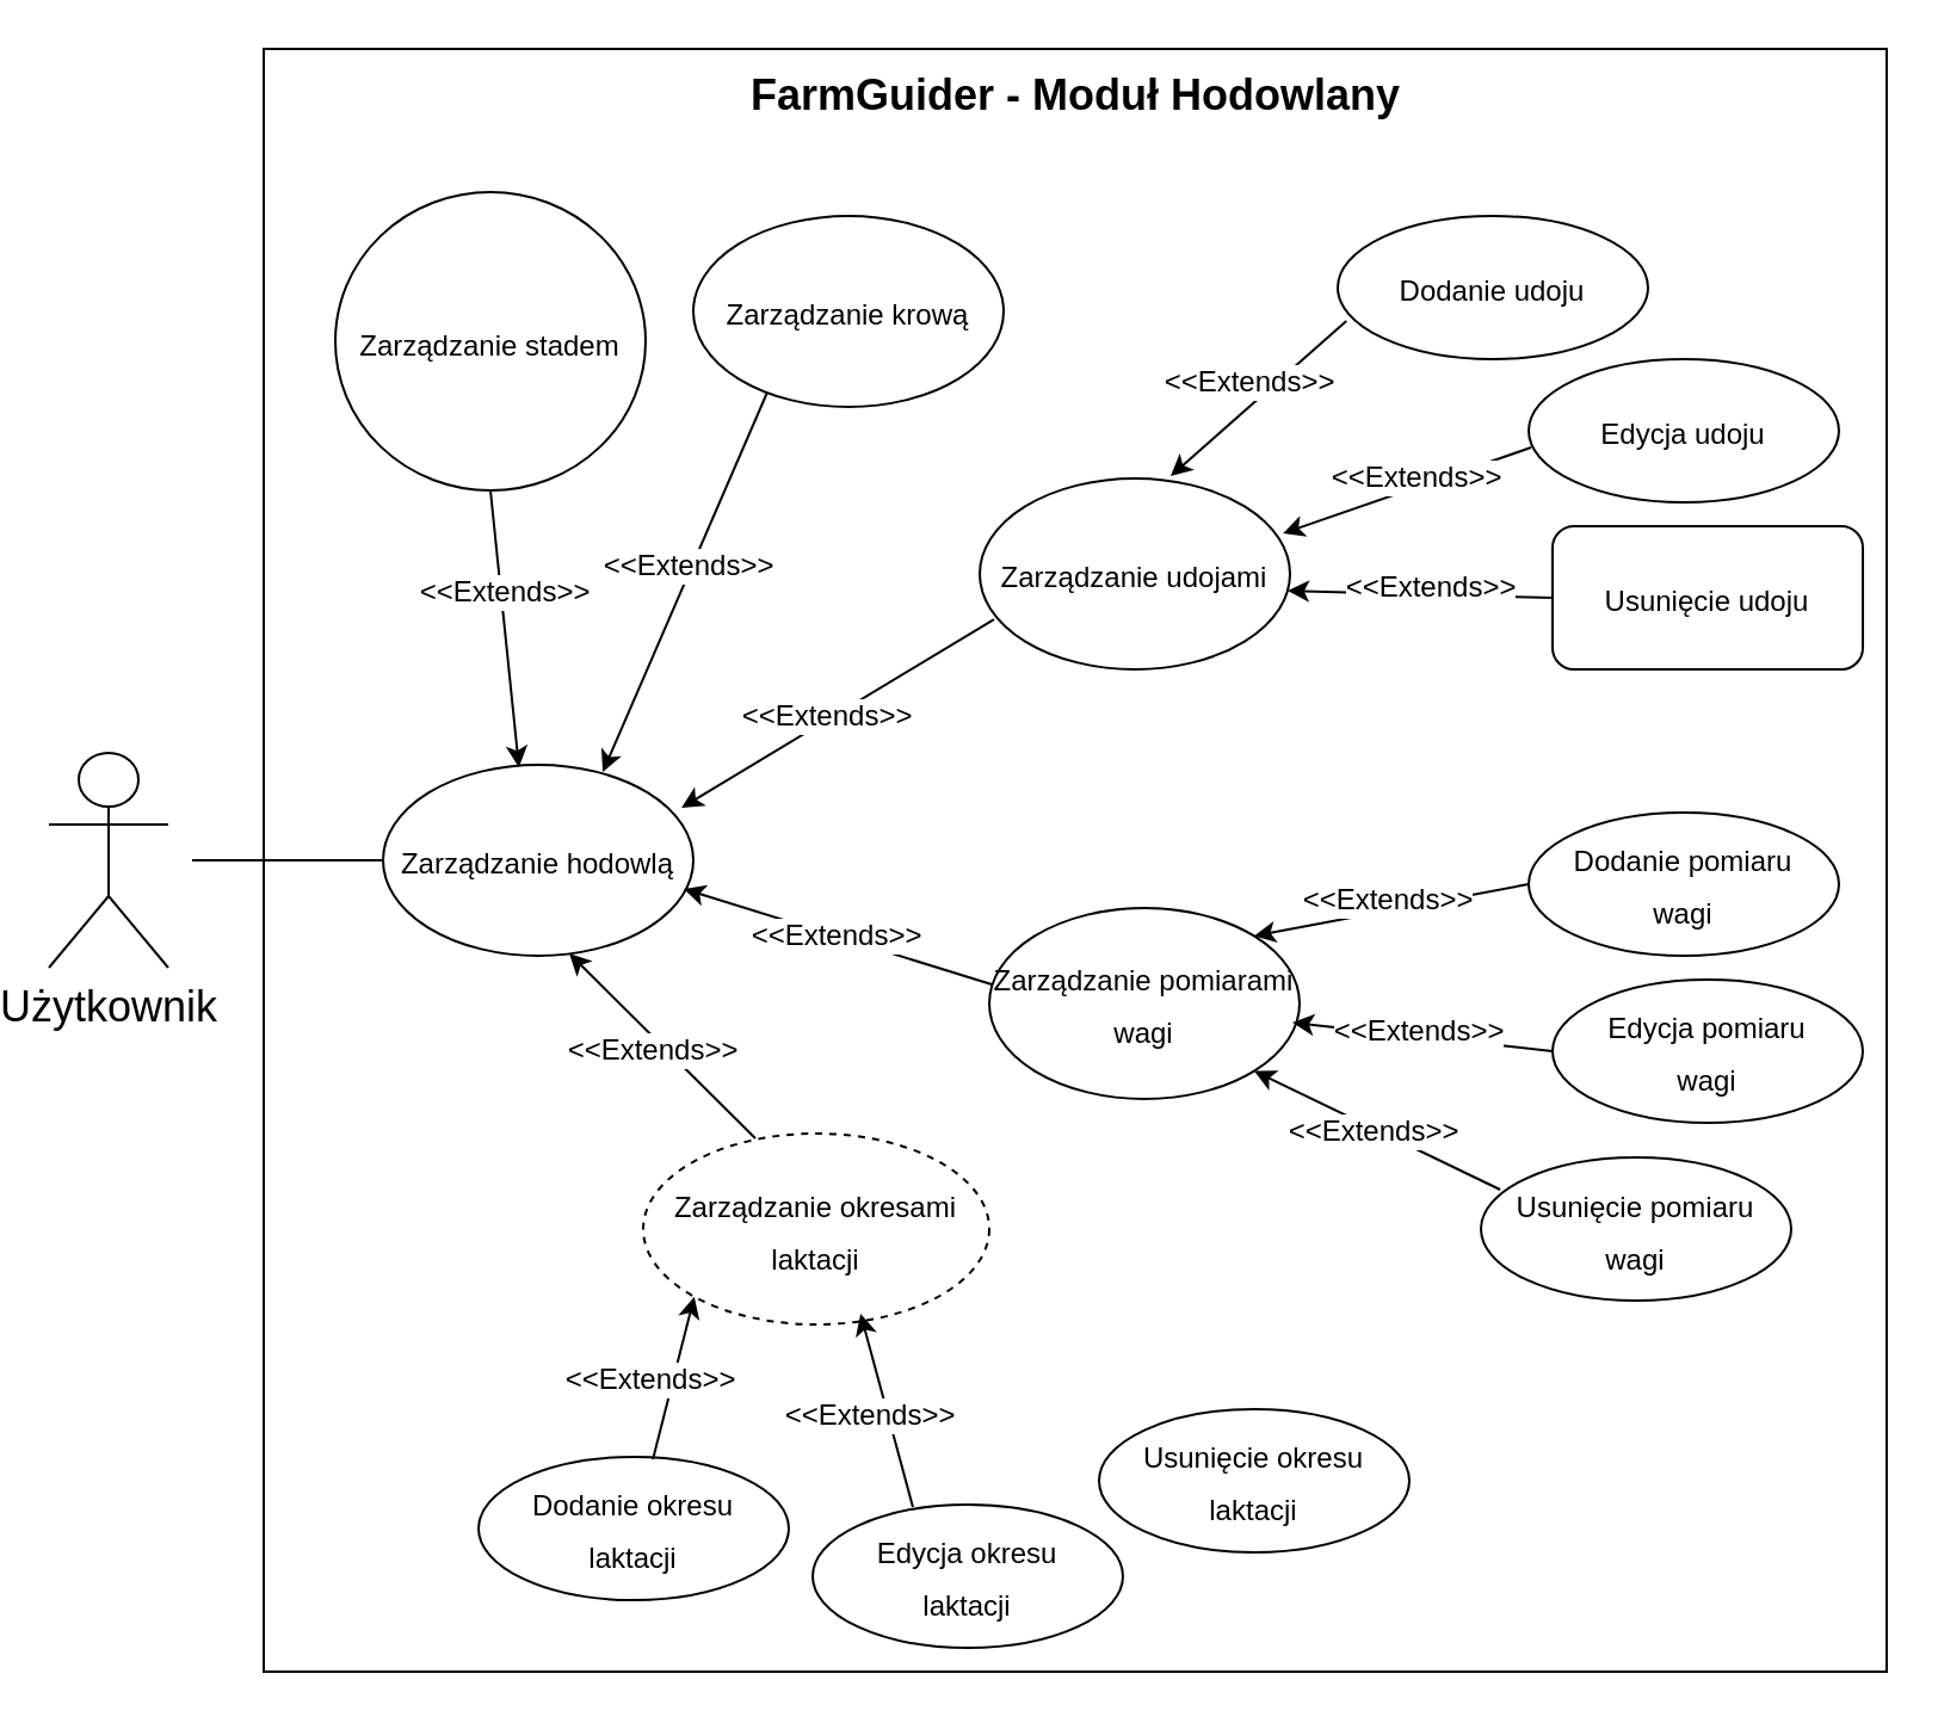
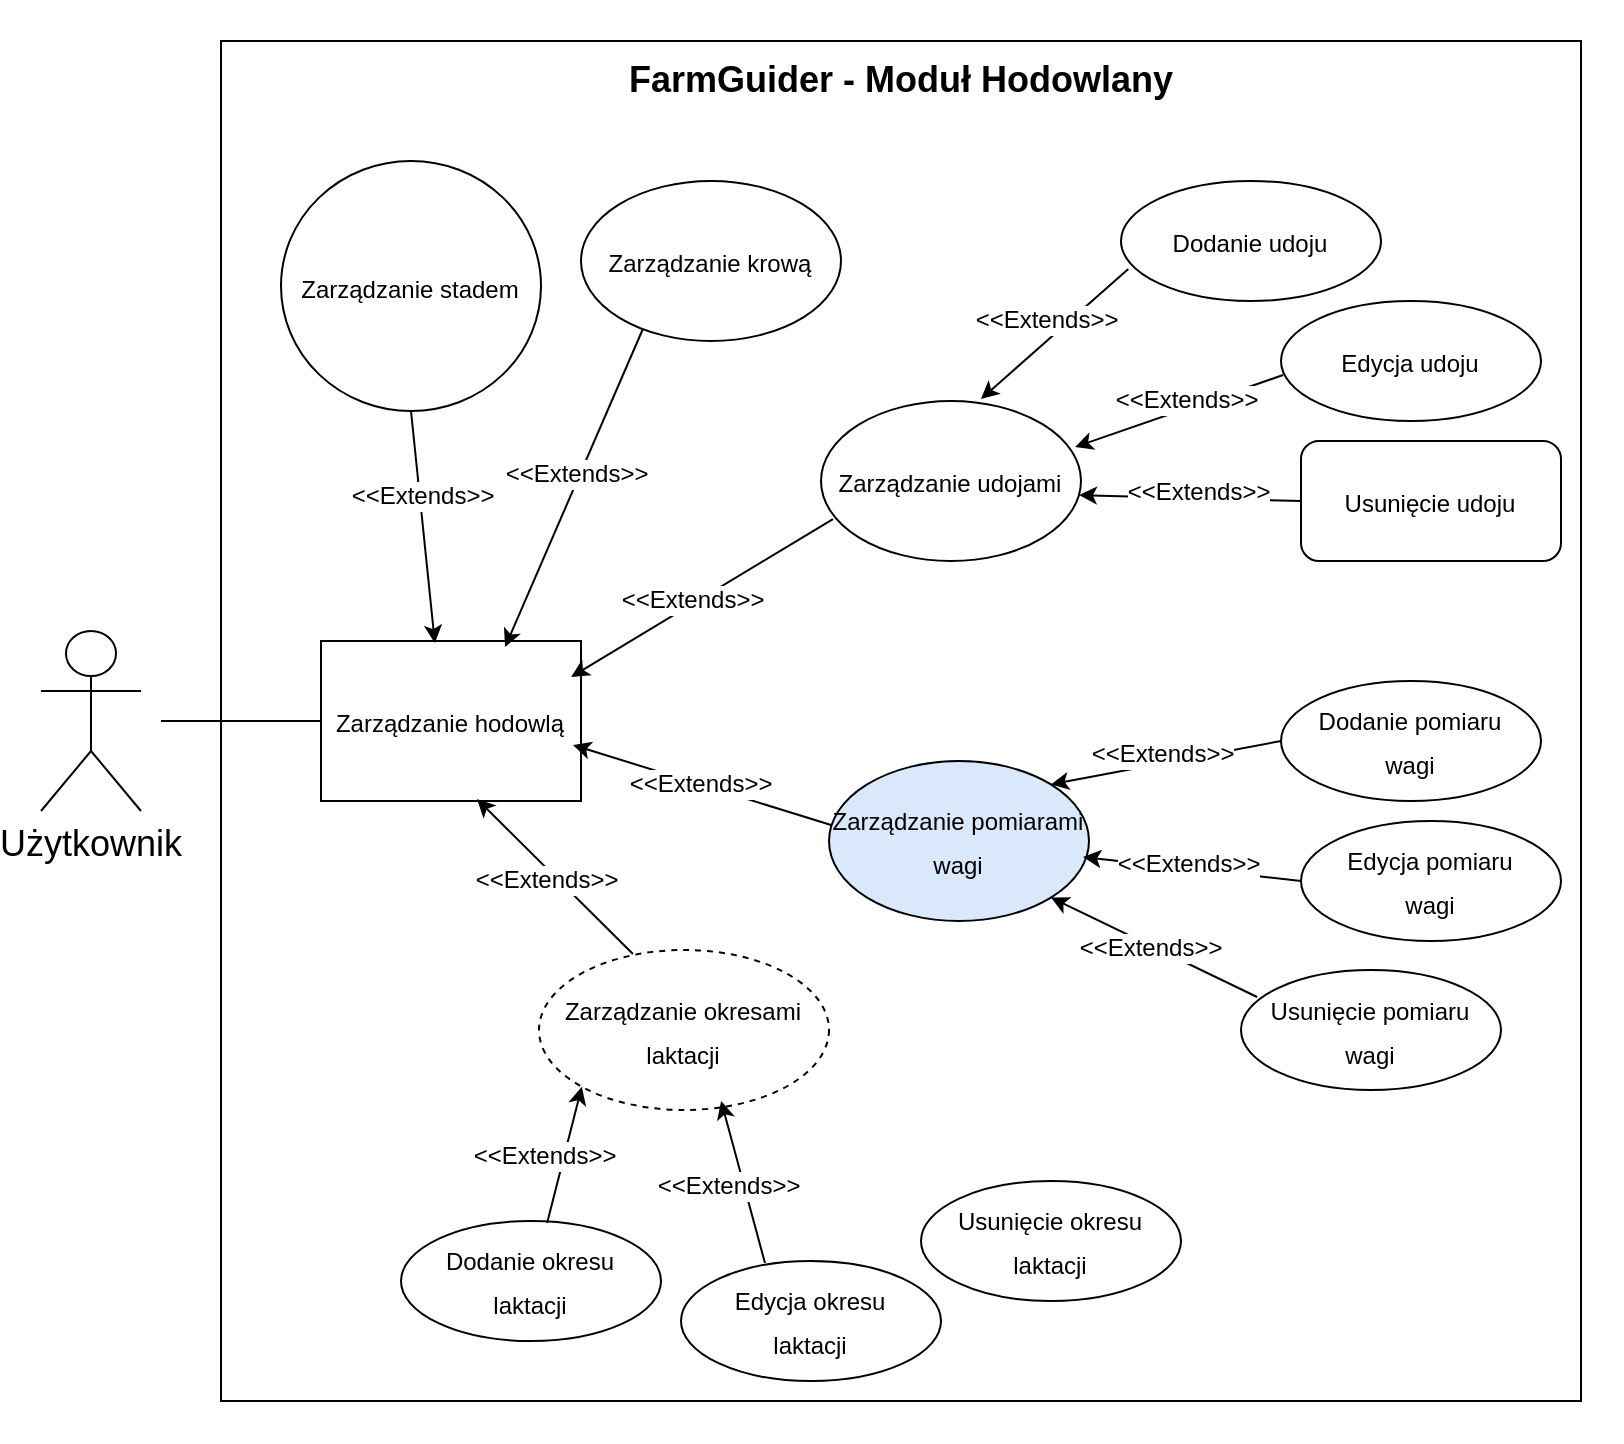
- <mxCell id="4" value="&lt;font style=&quot;font-size: 12px;&quot;&gt;Zarządzanie hodowlą&lt;br&gt;&lt;/font&gt;" style="ellipse;whiteSpace=wrap;html=1;fontSize=18;" parent="1" vertex="1"><mxGeometry x="160" y="320" width="130" height="80" as="geometry" /></mxCell>
+ <mxCell id="4" value="&lt;font style=&quot;font-size: 12px;&quot;&gt;Zarządzanie hodowlą&lt;br&gt;&lt;/font&gt;" style="whiteSpace=wrap;html=1;fontSize=18;rounded=0;" parent="1" vertex="1"><mxGeometry x="160" y="320" width="130" height="80" as="geometry" /></mxCell>
- <mxCell id="10" value="&lt;font style=&quot;font-size: 12px;&quot;&gt;Zarządzanie pomiarami wagi&lt;br&gt;&lt;/font&gt;" style="ellipse;whiteSpace=wrap;html=1;fontSize=18;" parent="1" vertex="1"><mxGeometry x="414" y="380" width="130" height="80" as="geometry" /></mxCell>
+ <mxCell id="10" value="&lt;font style=&quot;font-size: 12px;&quot;&gt;Zarządzanie pomiarami wagi&lt;br&gt;&lt;/font&gt;" style="ellipse;whiteSpace=wrap;html=1;fontSize=18;fillColor=#dae8fc;" parent="1" vertex="1"><mxGeometry x="414" y="380" width="130" height="80" as="geometry" /></mxCell>
